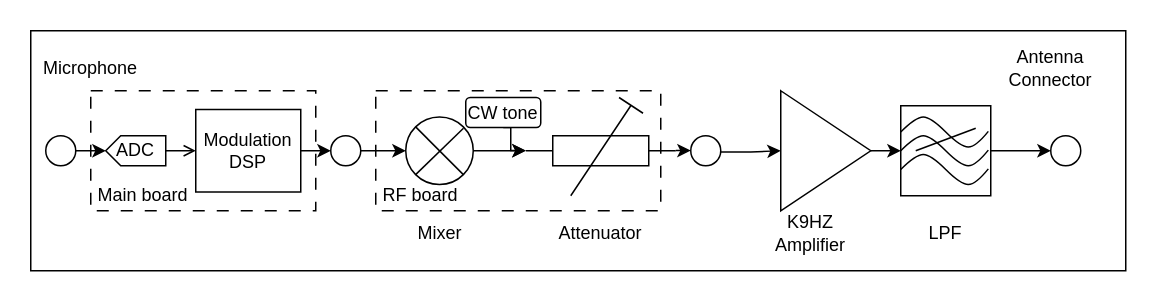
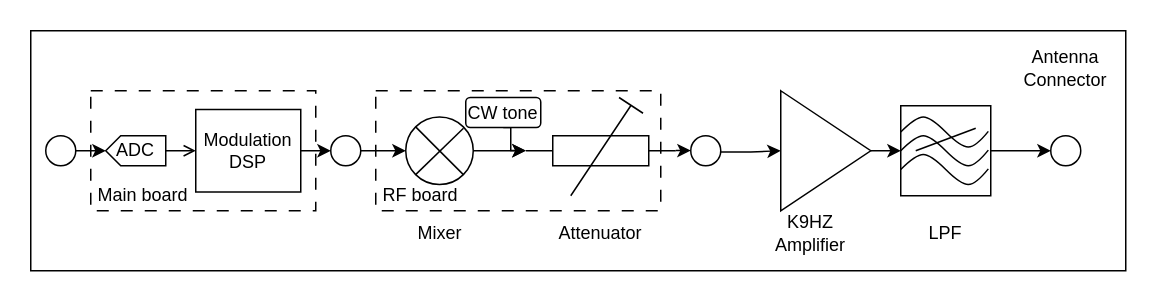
- <mxCell id="9" value="Microphone" style="text;html=1;align=center;verticalAlign=middle;whiteSpace=wrap;rounded=0;" parent="1" vertex="1"><mxGeometry x="30" y="30" width="60" height="30" as="geometry" /></mxCell>
- <mxCell id="26" value="Antenna Connector" style="text;html=1;align=center;verticalAlign=middle;whiteSpace=wrap;rounded=0;" parent="1" vertex="1"><mxGeometry x="670" y="30" width="60" height="30" as="geometry" /></mxCell>
+ <mxCell id="26" value="Antenna Connector" style="text;html=1;align=center;verticalAlign=middle;whiteSpace=wrap;rounded=0;" parent="1" vertex="1"><mxGeometry x="680" y="30" width="60" height="30" as="geometry" /></mxCell>
